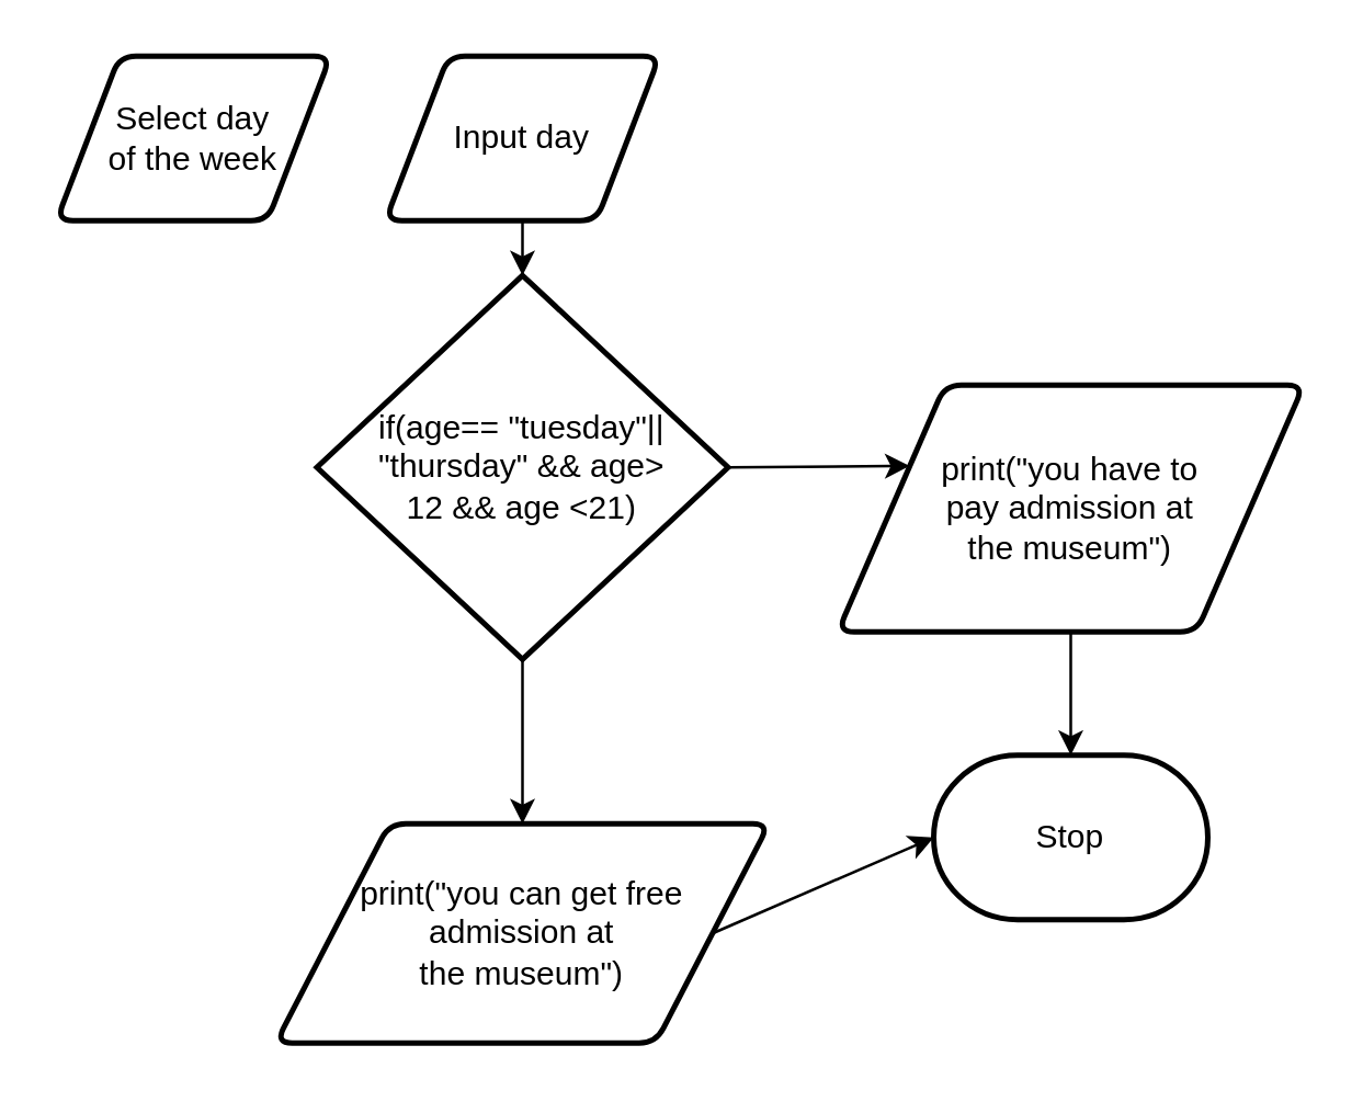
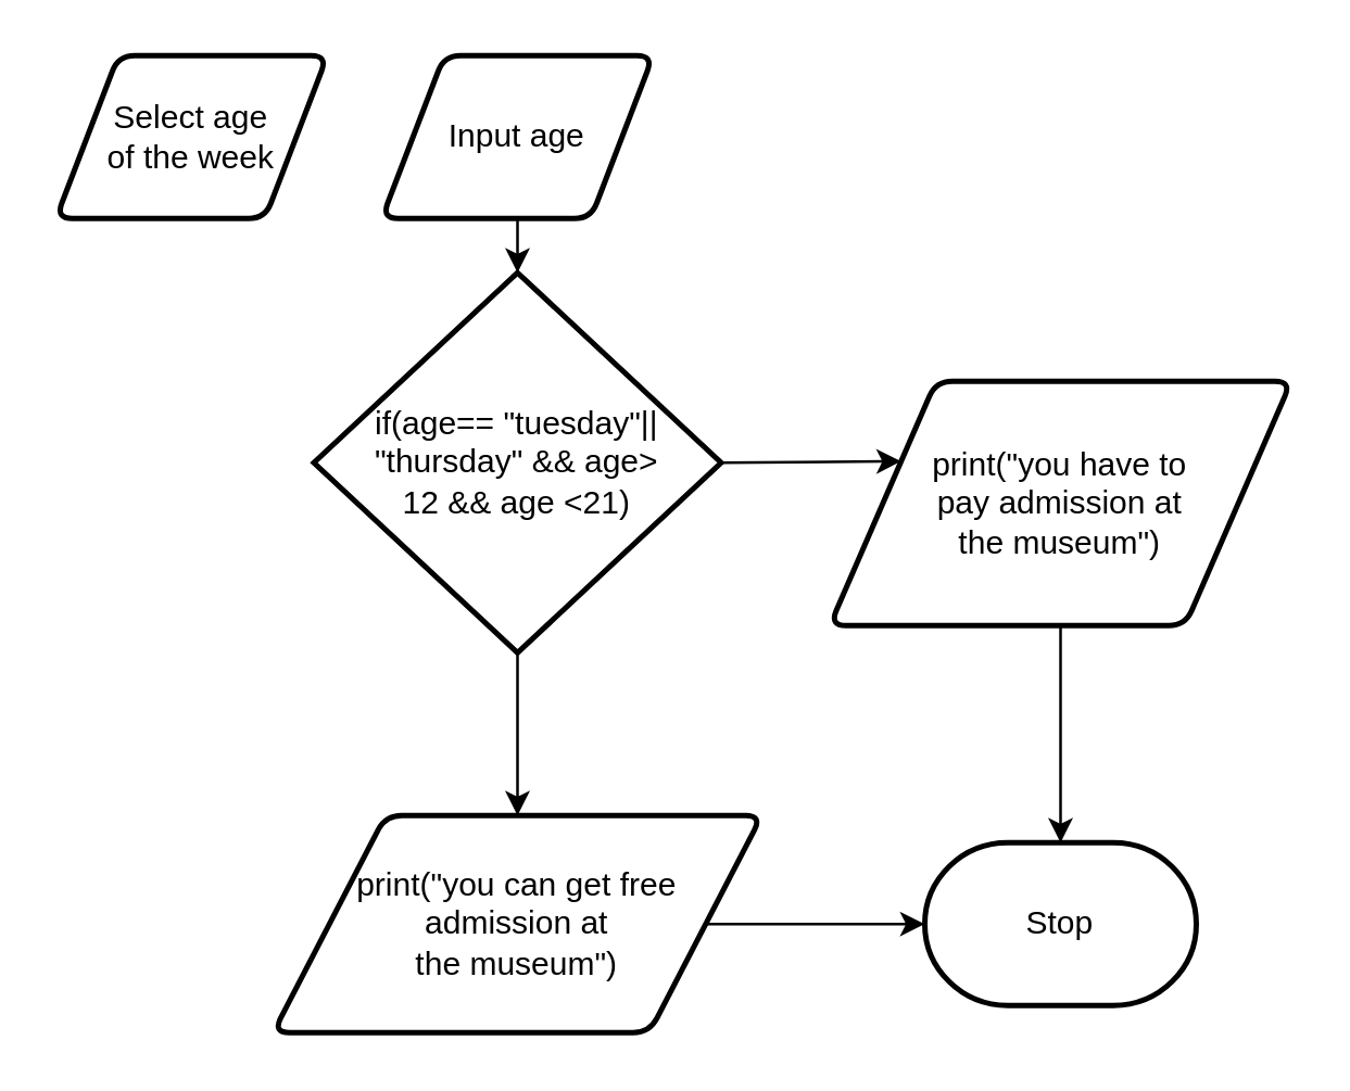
- <mxCell id="2" value="Select day &lt;br&gt;of the week" style="shape=parallelogram;html=1;strokeWidth=2;perimeter=parallelogramPerimeter;whiteSpace=wrap;rounded=1;arcSize=12;size=0.23;" parent="1" vertex="1"><mxGeometry x="20" y="20" width="100" height="60" as="geometry" /></mxCell>
+ <mxCell id="2" value="Select age &lt;br&gt;of the week" style="shape=parallelogram;html=1;strokeWidth=2;perimeter=parallelogramPerimeter;whiteSpace=wrap;rounded=1;arcSize=12;size=0.23;" parent="1" vertex="1"><mxGeometry x="20" y="20" width="100" height="60" as="geometry" /></mxCell>
- <mxCell id="4" value="Input day" style="shape=parallelogram;html=1;strokeWidth=2;perimeter=parallelogramPerimeter;whiteSpace=wrap;rounded=1;arcSize=12;size=0.23;" parent="1" vertex="1"><mxGeometry x="140" y="20" width="100" height="60" as="geometry" /></mxCell>
+ <mxCell id="4" value="Input age" style="shape=parallelogram;html=1;strokeWidth=2;perimeter=parallelogramPerimeter;whiteSpace=wrap;rounded=1;arcSize=12;size=0.23;" parent="1" vertex="1"><mxGeometry x="140" y="20" width="100" height="60" as="geometry" /></mxCell>
- <mxCell id="5" value="Stop" style="strokeWidth=2;html=1;shape=mxgraph.flowchart.terminator;whiteSpace=wrap;" parent="1" vertex="1"><mxGeometry x="340" y="275" width="100" height="60" as="geometry" /></mxCell>
+ <mxCell id="5" value="Stop" style="strokeWidth=2;html=1;shape=mxgraph.flowchart.terminator;whiteSpace=wrap;" parent="1" vertex="1"><mxGeometry x="340" y="310" width="100" height="60" as="geometry" /></mxCell>
